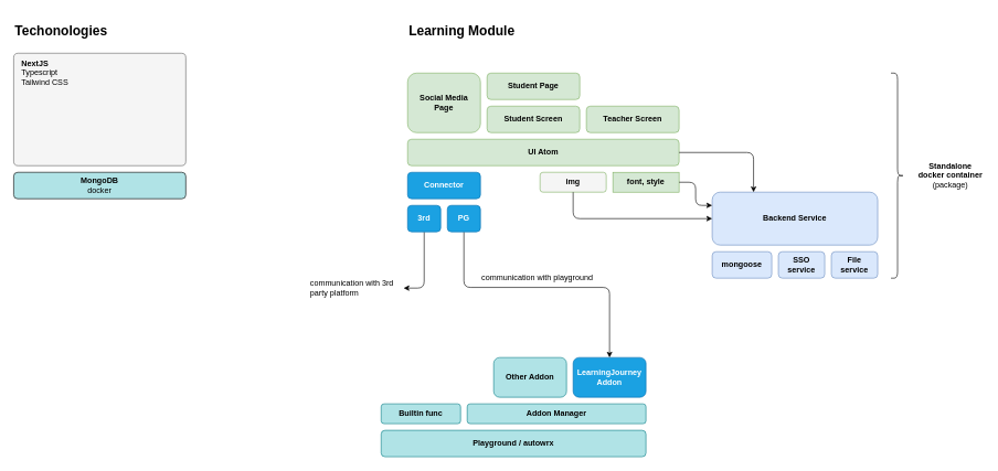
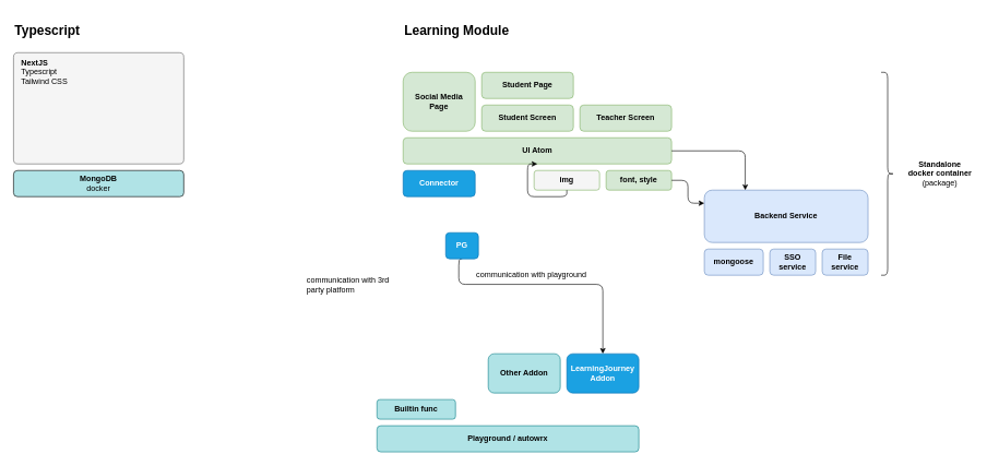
- <mxCell id="3" value="Techonologies" style="text;html=1;strokeColor=none;fillColor=none;align=left;verticalAlign=middle;whiteSpace=wrap;rounded=0;fontSize=20;fontStyle=1" parent="1" vertex="1"><mxGeometry x="20" y="20" width="240" height="50" as="geometry" /></mxCell>
+ <mxCell id="3" value="Typescript" style="text;html=1;strokeColor=none;fillColor=none;align=left;verticalAlign=middle;whiteSpace=wrap;rounded=0;fontSize=20;fontStyle=1" parent="1" vertex="1"><mxGeometry x="20" y="20" width="240" height="50" as="geometry" /></mxCell>
- <mxCell id="15" value="&lt;b&gt;font, style&lt;/b&gt;" style="whiteSpace=wrap;html=1;fontSize=12;fillColor=#d5e8d4;strokeColor=#82b366;rounded=0;" vertex="1" parent="1"><mxGeometry x="925" y="260" width="100" height="30" as="geometry" /></mxCell>
+ <mxCell id="15" value="&lt;b&gt;font, style&lt;/b&gt;" style="rounded=1;whiteSpace=wrap;html=1;fontSize=12;fillColor=#d5e8d4;strokeColor=#82b366;" vertex="1" parent="1"><mxGeometry x="925" y="260" width="100" height="30" as="geometry" /></mxCell>
- <mxCell id="26" style="edgeStyle=orthogonalEdgeStyle;html=1;exitX=0.5;exitY=1;exitDx=0;exitDy=0;entryX=0;entryY=0.5;entryDx=0;entryDy=0;" edge="1" parent="1" source="25" target="8"><mxGeometry relative="1" as="geometry"><mxPoint x="1035" y="285" as="sourcePoint" /><mxPoint x="1085" y="320" as="targetPoint" /></mxGeometry></mxCell>
+ <mxCell id="26" style="edgeStyle=orthogonalEdgeStyle;html=1;exitX=0.5;exitY=1;exitDx=0;exitDy=0;" edge="1" parent="1" source="25" target="7"><mxGeometry relative="1" as="geometry"><mxPoint x="1035" y="285" as="sourcePoint" /><mxPoint x="1085" y="320" as="targetPoint" /></mxGeometry></mxCell>
- <mxCell id="21" value="&lt;b&gt;3rd&lt;/b&gt;" style="rounded=1;whiteSpace=wrap;html=1;fontSize=12;fillColor=#1ba1e2;strokeColor=#006EAF;fontColor=#ffffff;" vertex="1" parent="1"><mxGeometry x="615" y="310" width="50" height="40" as="geometry" /></mxCell>
- <mxCell id="19" value="&lt;b&gt;PG&lt;/b&gt;" style="rounded=1;whiteSpace=wrap;html=1;fontSize=12;fillColor=#1ba1e2;strokeColor=#006EAF;fontColor=#ffffff;" vertex="1" parent="1"><mxGeometry x="675" y="310" width="50" height="40" as="geometry" /></mxCell>
+ <mxCell id="19" value="&lt;b&gt;PG&lt;/b&gt;" style="rounded=1;whiteSpace=wrap;html=1;fontSize=12;fillColor=#1ba1e2;strokeColor=#006EAF;fontColor=#ffffff;" vertex="1" parent="1"><mxGeometry x="680" y="355" width="50" height="40" as="geometry" /></mxCell>
- <mxCell id="20" style="edgeStyle=orthogonalEdgeStyle;html=1;exitX=0.5;exitY=1;exitDx=0;exitDy=0;entryX=1;entryY=0.5;entryDx=0;entryDy=0;" edge="1" parent="1" source="21" target="23"><mxGeometry relative="1" as="geometry" /></mxCell>
- <mxCell id="30" value="&lt;b&gt;Addon Manager&lt;/b&gt;" style="rounded=1;whiteSpace=wrap;html=1;fontSize=12;fillColor=#b0e3e6;strokeColor=#0e8088;" vertex="1" parent="1"><mxGeometry x="705" y="610" width="270" height="30" as="geometry" /></mxCell>
